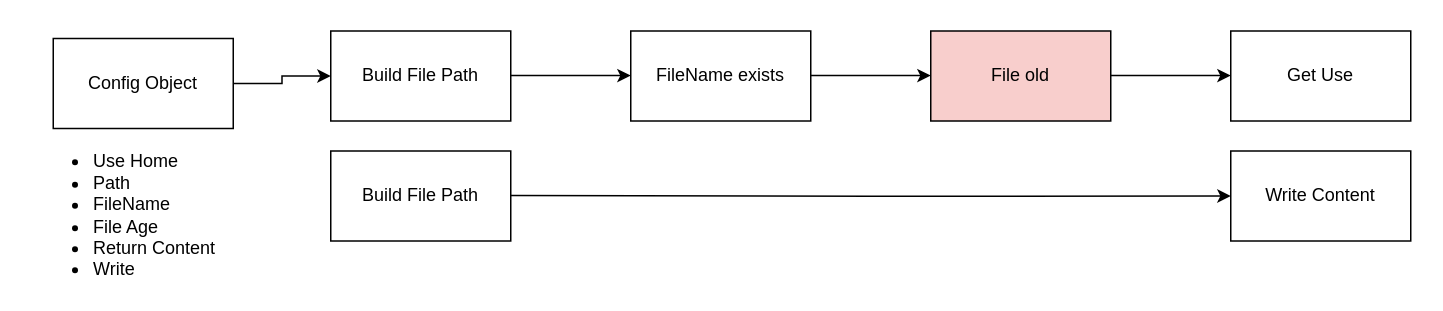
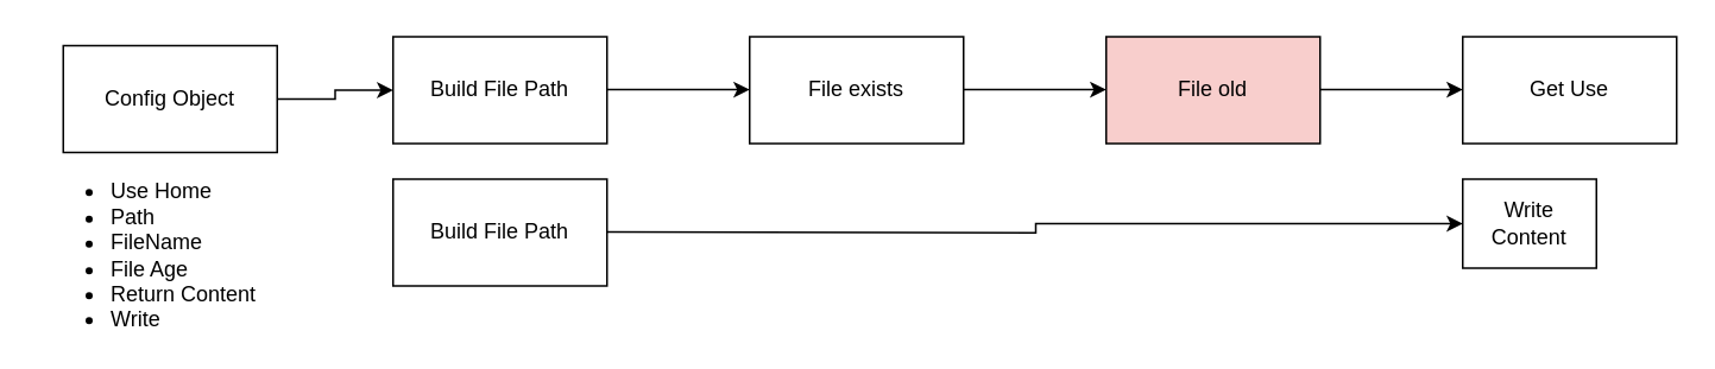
- <mxCell id="5" value="FileName exists" style="rounded=0;whiteSpace=wrap;html=1;" parent="1" vertex="1"><mxGeometry x="420" y="20" width="120" height="60" as="geometry" /></mxCell>
+ <mxCell id="5" value="File exists" style="rounded=0;whiteSpace=wrap;html=1;" parent="1" vertex="1"><mxGeometry x="420" y="20" width="120" height="60" as="geometry" /></mxCell>
- <mxCell id="13" value="Write Content" style="rounded=0;whiteSpace=wrap;html=1;" parent="1" vertex="1"><mxGeometry x="820" y="100" width="120" height="60" as="geometry" /></mxCell>
+ <mxCell id="13" value="Write Content" style="rounded=0;whiteSpace=wrap;html=1;" parent="1" vertex="1"><mxGeometry x="820" y="100" width="75" height="50" as="geometry" /></mxCell>
